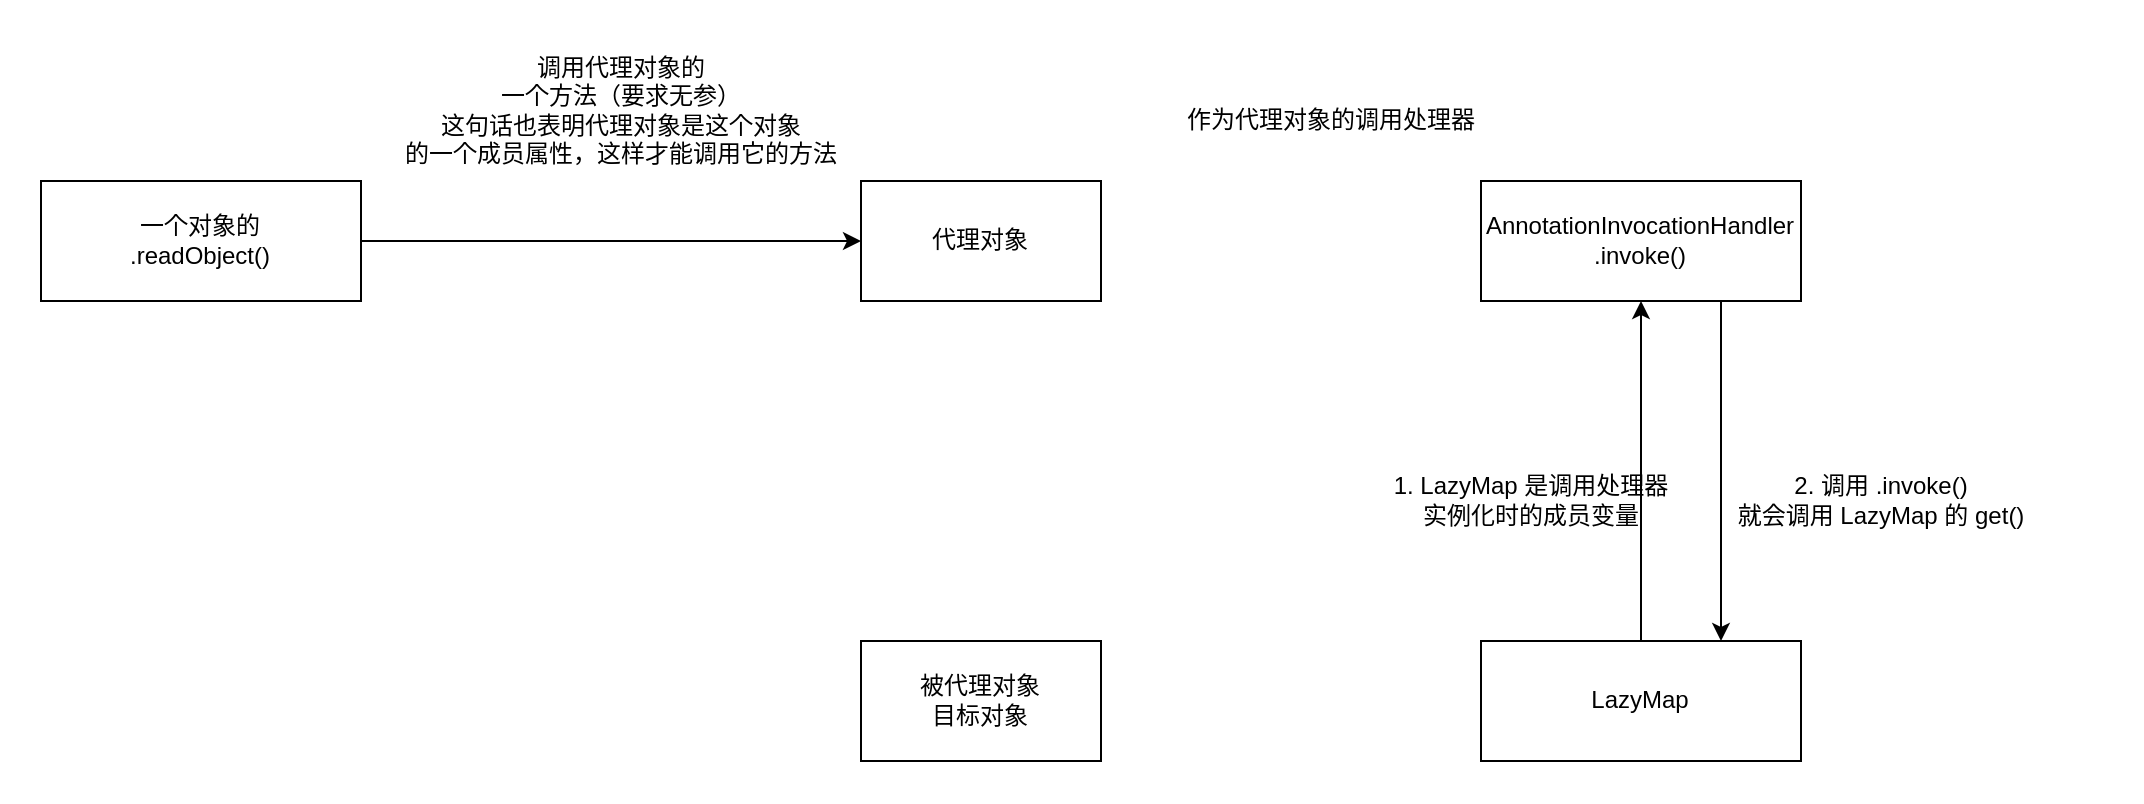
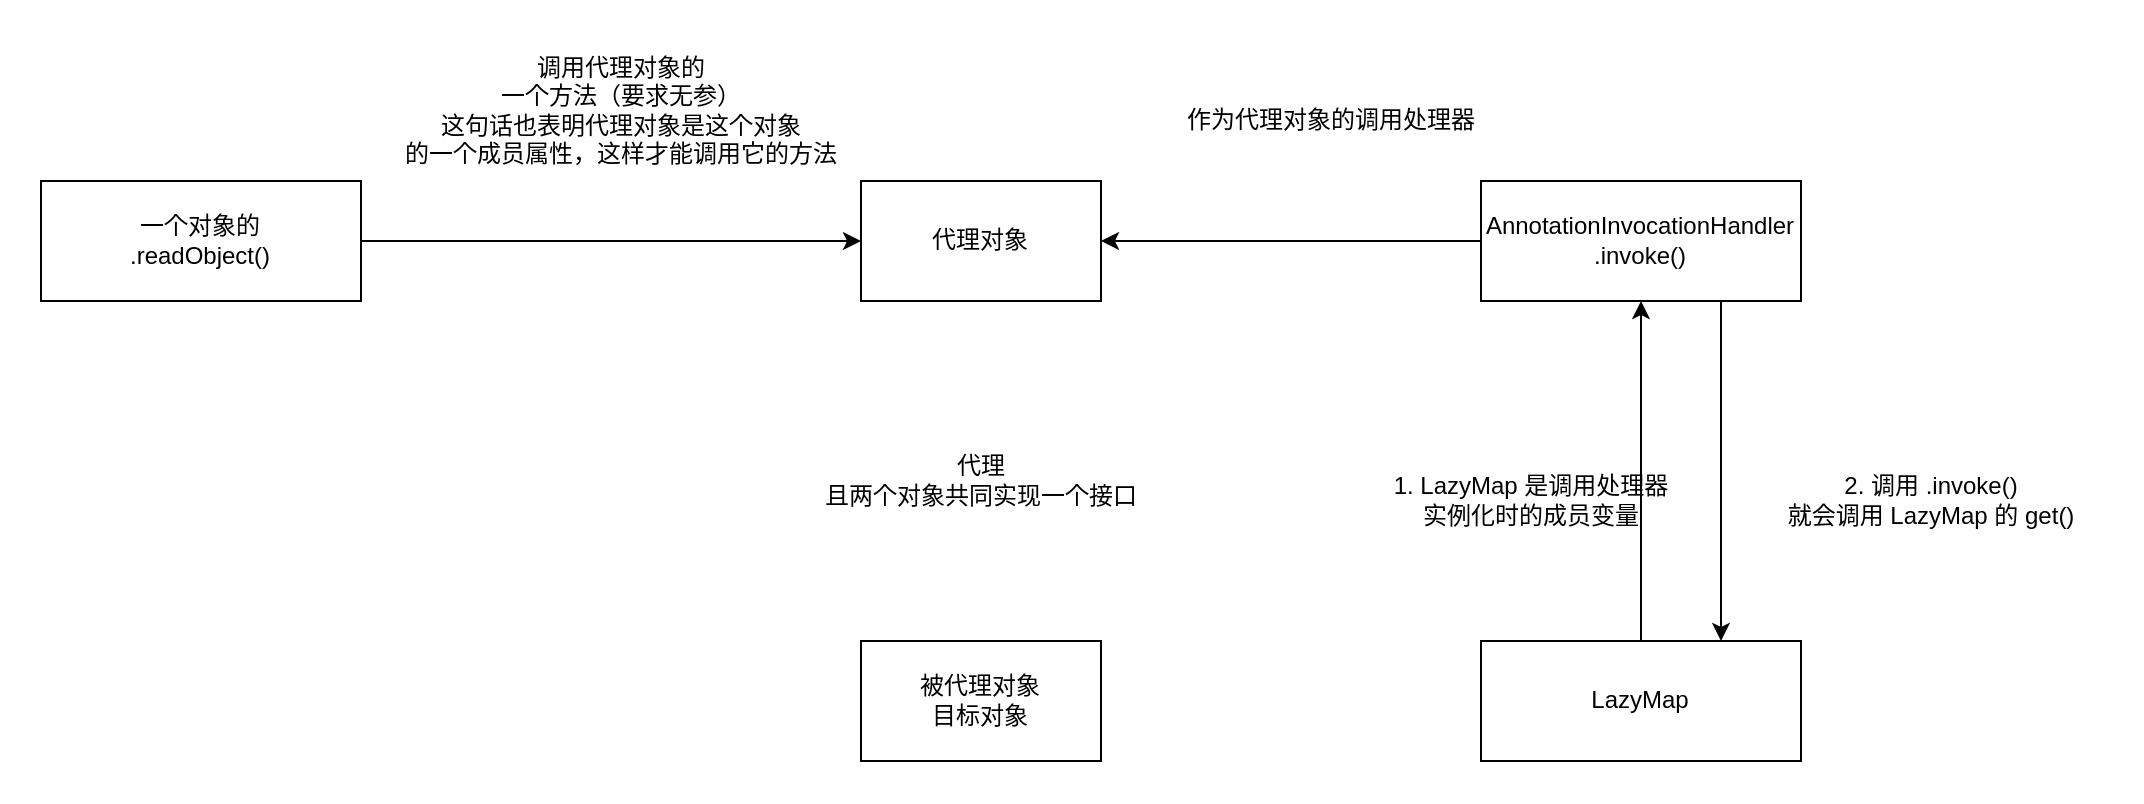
+ <mxCell id="5" style="edgeStyle=orthogonalEdgeStyle;rounded=0;orthogonalLoop=1;jettySize=auto;html=1;exitX=0;exitY=0.5;exitDx=0;exitDy=0;entryX=1;entryY=0.5;entryDx=0;entryDy=0;" edge="1" parent="1" source="6" target="9"><mxGeometry relative="1" as="geometry" /></mxCell>
+ <mxCell id="15" value="代理&lt;br&gt;且两个对象共同实现一个接口" style="text;html=1;align=center;verticalAlign=middle;resizable=0;points=[];autosize=1;strokeColor=none;fillColor=none;" vertex="1" parent="1"><mxGeometry x="400" y="220" width="180" height="40" as="geometry" /></mxCell>
- <mxCell id="12" value="2. 调用 .invoke()&lt;br&gt;就会调用 LazyMap 的 get()" style="text;html=1;align=center;verticalAlign=middle;resizable=0;points=[];autosize=1;strokeColor=none;fillColor=none;" vertex="1" parent="1"><mxGeometry x="855" y="230" width="170" height="40" as="geometry" /></mxCell>
+ <mxCell id="12" value="2. 调用 .invoke()&lt;br&gt;就会调用 LazyMap 的 get()" style="text;html=1;align=center;verticalAlign=middle;resizable=0;points=[];autosize=1;strokeColor=none;fillColor=none;" vertex="1" parent="1"><mxGeometry x="880" y="230" width="170" height="40" as="geometry" /></mxCell>
